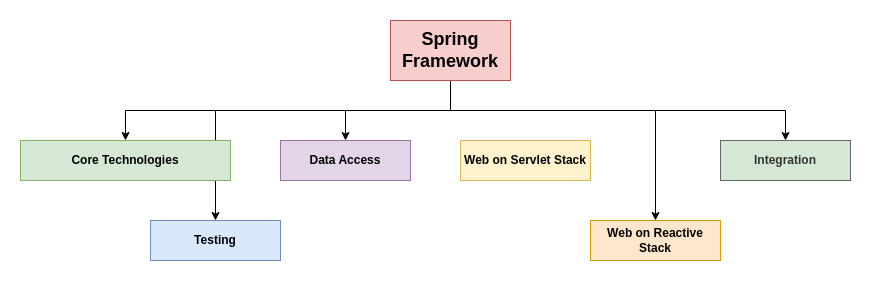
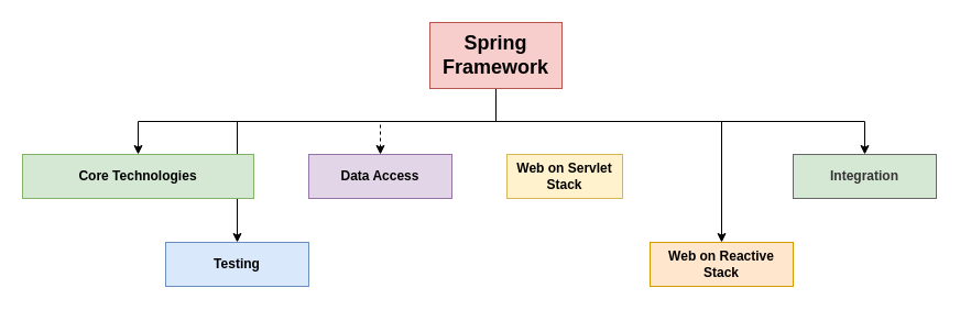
- <mxCell id="4" style="edgeStyle=orthogonalEdgeStyle;rounded=0;orthogonalLoop=1;jettySize=auto;html=1;exitX=0.5;exitY=1;exitDx=0;exitDy=0;entryX=0.5;entryY=0;entryDx=0;entryDy=0;" edge="1" parent="1" source="7" target="10"><mxGeometry relative="1" as="geometry" /></mxCell>
+ <mxCell id="4" style="edgeStyle=orthogonalEdgeStyle;rounded=0;orthogonalLoop=1;jettySize=auto;html=1;exitX=0.5;exitY=1;exitDx=0;exitDy=0;entryX=0.5;entryY=0;entryDx=0;entryDy=0;dashed=1;" edge="1" parent="1" source="7" target="10"><mxGeometry relative="1" as="geometry" /></mxCell>
- <mxCell id="11" value="&lt;b&gt;Web on Servlet Stack&lt;br&gt;&lt;/b&gt;" style="rounded=0;whiteSpace=wrap;html=1;fillColor=#fff2cc;strokeColor=#d6b656;" vertex="1" parent="1"><mxGeometry x="460" y="140" width="130" height="40" as="geometry" /></mxCell>
+ <mxCell id="11" value="&lt;b&gt;Web on Servlet Stack&lt;br&gt;&lt;/b&gt;" style="rounded=0;whiteSpace=wrap;html=1;fillColor=#fff2cc;strokeColor=#d6b656;" vertex="1" parent="1"><mxGeometry x="460" y="140" width="105" height="40" as="geometry" /></mxCell>
